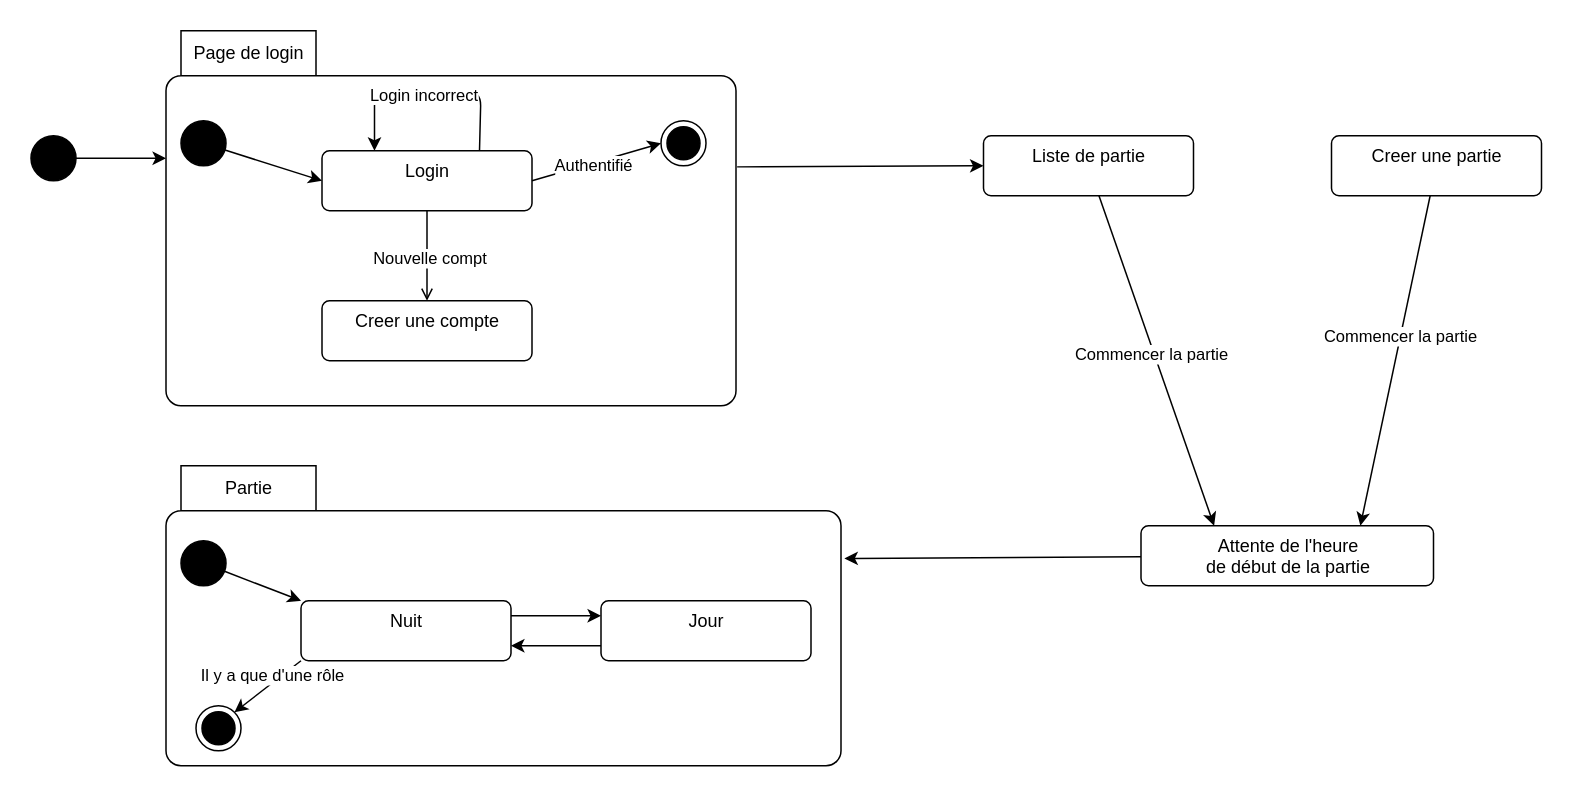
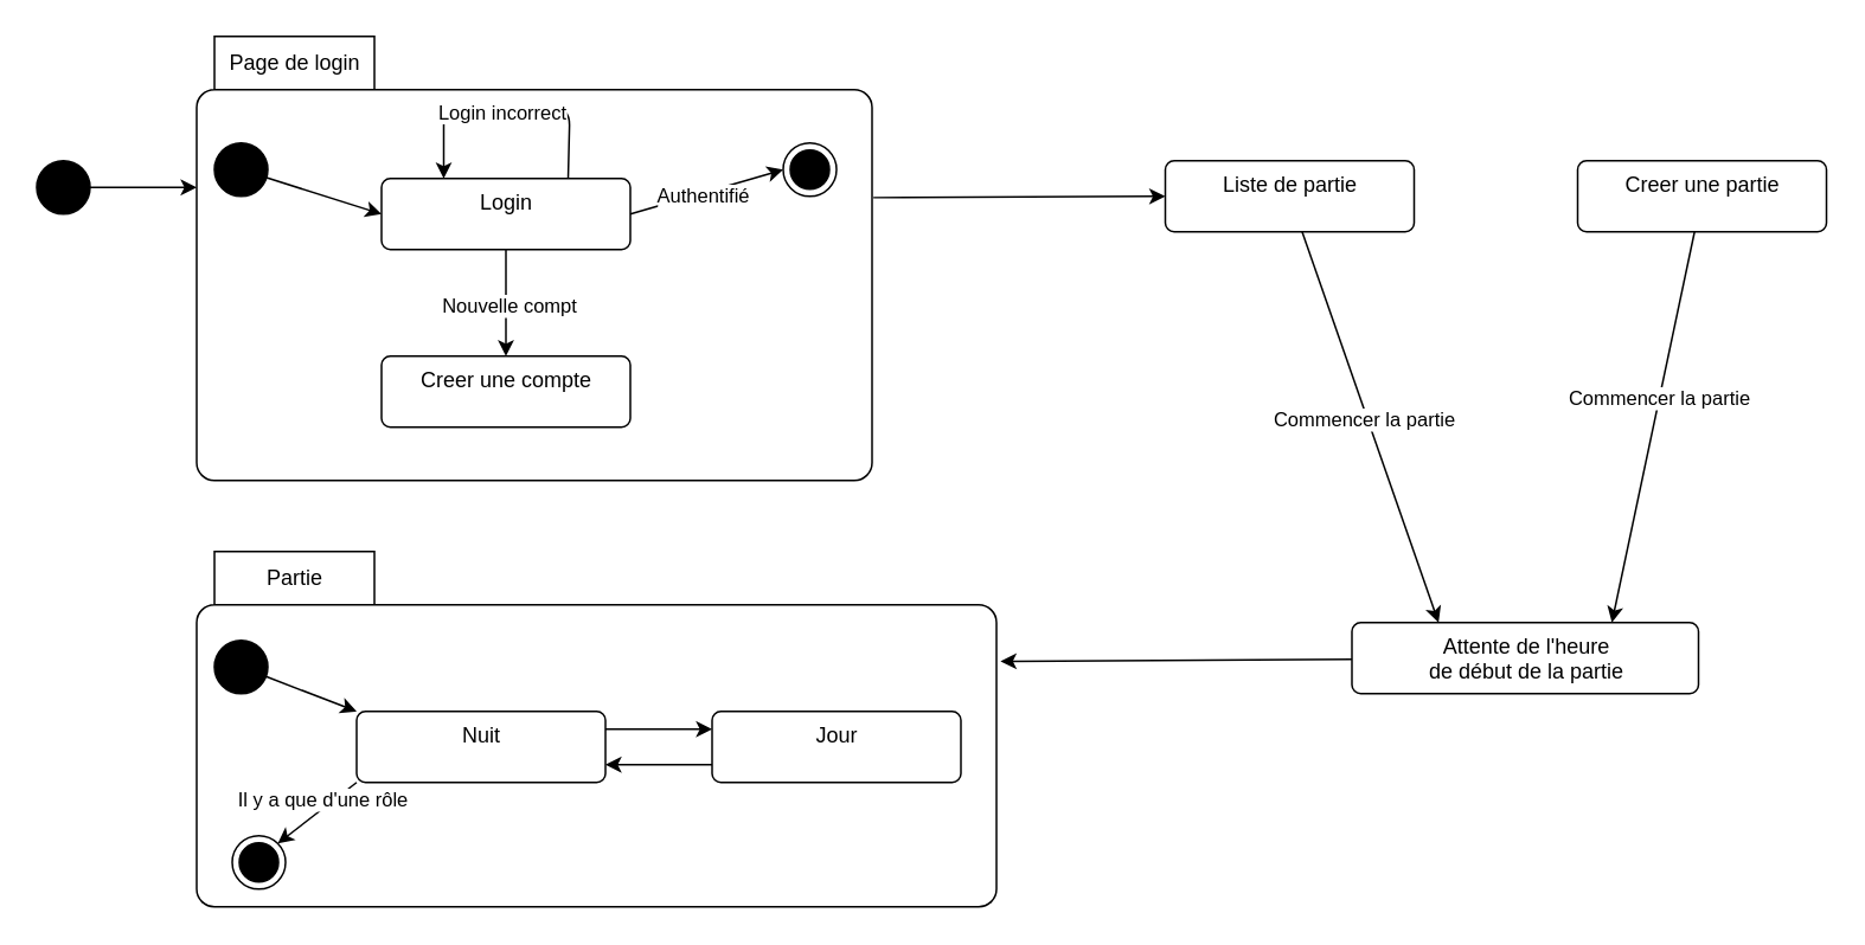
- <mxCell id="15" style="edgeStyle=none;html=1;entryX=0.5;entryY=0;entryDx=0;entryDy=0;endArrow=open;" edge="1" parent="7" source="12" target="14"><mxGeometry relative="1" as="geometry" /></mxCell>
+ <mxCell id="15" style="edgeStyle=none;html=1;entryX=0.5;entryY=0;entryDx=0;entryDy=0;" edge="1" parent="7" source="12" target="14"><mxGeometry relative="1" as="geometry" /></mxCell>
